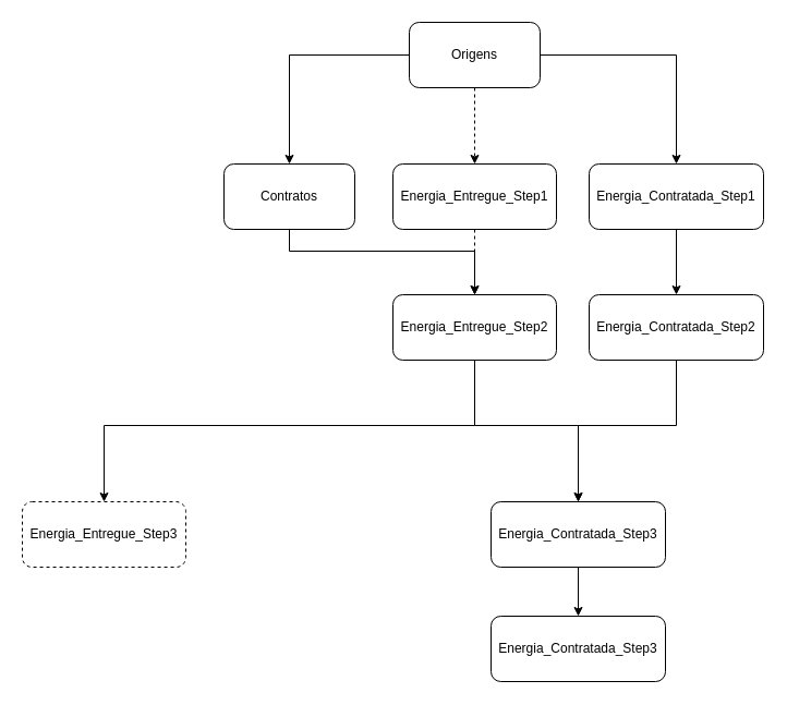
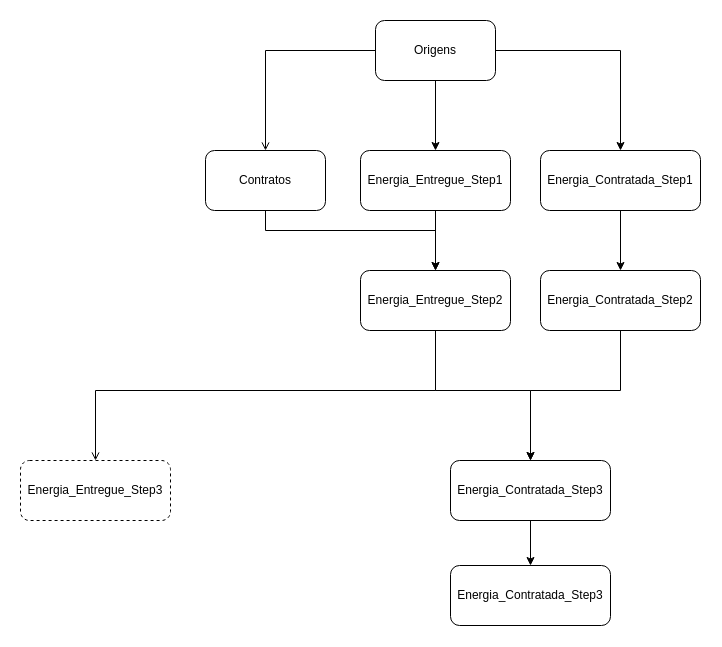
- <mxCell id="2" style="edgeStyle=orthogonalEdgeStyle;rounded=0;orthogonalLoop=1;jettySize=auto;html=1;entryX=0.5;entryY=0;entryDx=0;entryDy=0;dashed=1;" edge="1" parent="1" source="5" target="11"><mxGeometry relative="1" as="geometry" /></mxCell>
+ <mxCell id="2" style="edgeStyle=orthogonalEdgeStyle;rounded=0;orthogonalLoop=1;jettySize=auto;html=1;entryX=0.5;entryY=0;entryDx=0;entryDy=0;" edge="1" parent="1" source="5" target="11"><mxGeometry relative="1" as="geometry" /></mxCell>
- <mxCell id="3" style="edgeStyle=orthogonalEdgeStyle;rounded=0;orthogonalLoop=1;jettySize=auto;html=1;entryX=0.5;entryY=0;entryDx=0;entryDy=0;" edge="1" parent="1" source="5" target="7"><mxGeometry relative="1" as="geometry" /></mxCell>
+ <mxCell id="3" style="edgeStyle=orthogonalEdgeStyle;rounded=0;orthogonalLoop=1;jettySize=auto;html=1;entryX=0.5;entryY=0;entryDx=0;entryDy=0;endArrow=open;" edge="1" parent="1" source="5" target="7"><mxGeometry relative="1" as="geometry" /></mxCell>
- <mxCell id="10" style="edgeStyle=orthogonalEdgeStyle;rounded=0;orthogonalLoop=1;jettySize=auto;html=1;entryX=0.5;entryY=0;entryDx=0;entryDy=0;dashed=1;" edge="1" parent="1" source="11" target="14"><mxGeometry relative="1" as="geometry" /></mxCell>
+ <mxCell id="10" style="edgeStyle=orthogonalEdgeStyle;rounded=0;orthogonalLoop=1;jettySize=auto;html=1;entryX=0.5;entryY=0;entryDx=0;entryDy=0;" edge="1" parent="1" source="11" target="14"><mxGeometry relative="1" as="geometry" /></mxCell>
- <mxCell id="13" style="edgeStyle=orthogonalEdgeStyle;rounded=0;orthogonalLoop=1;jettySize=auto;html=1;entryX=0.5;entryY=0;entryDx=0;entryDy=0;" edge="1" parent="1" source="14" target="19"><mxGeometry relative="1" as="geometry"><Array as="points"><mxPoint x="435" y="390" /><mxPoint x="95" y="390" /></Array></mxGeometry></mxCell>
+ <mxCell id="13" style="edgeStyle=orthogonalEdgeStyle;rounded=0;orthogonalLoop=1;jettySize=auto;html=1;entryX=0.5;entryY=0;entryDx=0;entryDy=0;endArrow=open;" edge="1" parent="1" source="14" target="19"><mxGeometry relative="1" as="geometry"><Array as="points"><mxPoint x="435" y="390" /><mxPoint x="95" y="390" /></Array></mxGeometry></mxCell>
